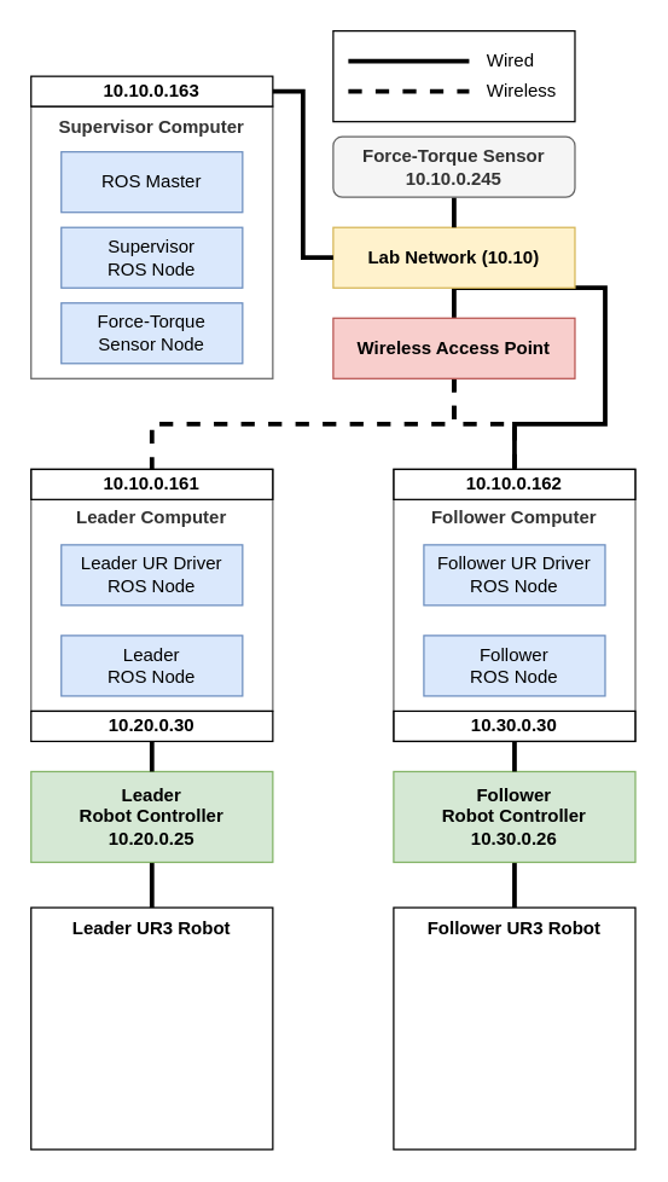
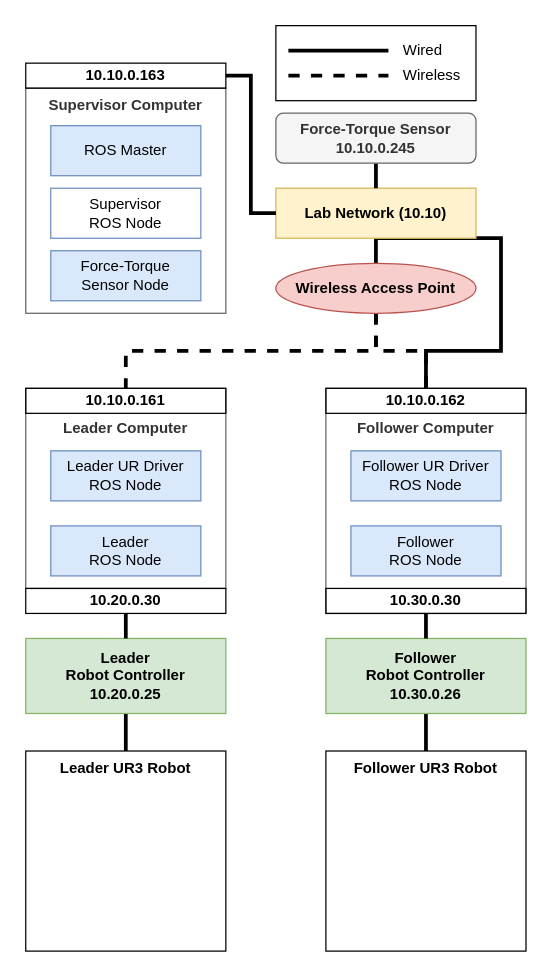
- <mxCell id="24" value="Supervisor&lt;br&gt;ROS Node" style="rounded=0;whiteSpace=wrap;html=1;fillColor=#dae8fc;verticalAlign=middle;strokeColor=#6c8ebf;" parent="1" vertex="1"><mxGeometry x="40" y="150" width="120" height="40" as="geometry" /></mxCell>
+ <mxCell id="24" value="Supervisor&lt;br&gt;ROS Node" style="rounded=0;whiteSpace=wrap;html=1;fillColor=#ffffff;verticalAlign=middle;strokeColor=#6c8ebf;" parent="1" vertex="1"><mxGeometry x="40" y="150" width="120" height="40" as="geometry" /></mxCell>
- <mxCell id="19" value="Wireless Access Point" style="rounded=0;whiteSpace=wrap;html=1;fillColor=#f8cecc;verticalAlign=middle;strokeColor=#b85450;fontStyle=1" parent="1" vertex="1"><mxGeometry x="220" y="210" width="160" height="40" as="geometry" /></mxCell>
+ <mxCell id="19" value="Wireless Access Point" style="ellipse;whiteSpace=wrap;html=1;fillColor=#f8cecc;verticalAlign=middle;strokeColor=#b85450;fontStyle=1;" parent="1" vertex="1"><mxGeometry x="220" y="210" width="160" height="40" as="geometry" /></mxCell>
